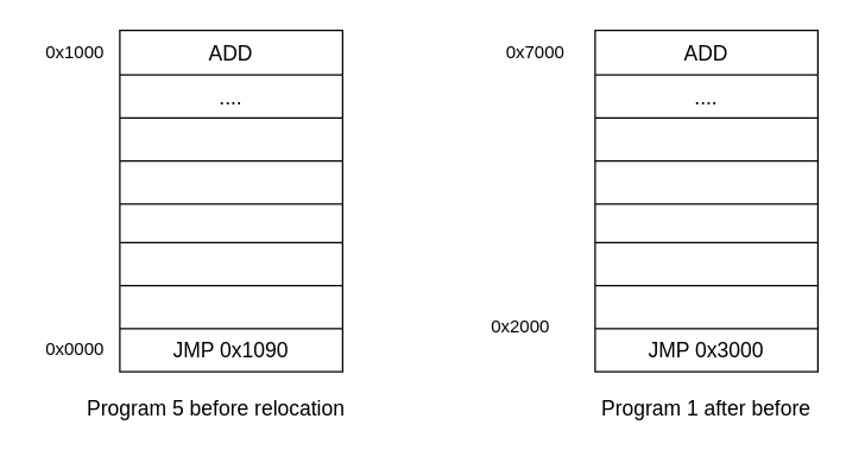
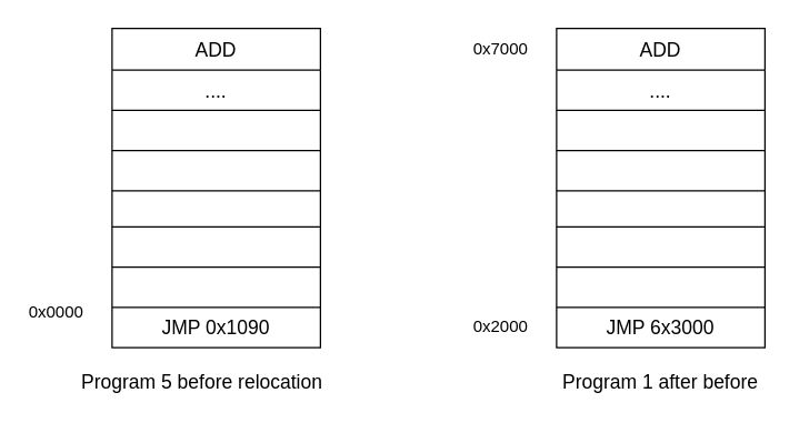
- <mxCell id="4" value="0x1000" style="text;strokeColor=none;align=center;fillColor=none;html=1;verticalAlign=middle;whiteSpace=wrap;rounded=0;" parent="1" vertex="1"><mxGeometry x="20" y="20" width="60" height="30" as="geometry" /></mxCell>
- <mxCell id="3" value="0x2000" style="text;strokeColor=none;align=center;fillColor=none;html=1;verticalAlign=middle;whiteSpace=wrap;rounded=0;" parent="1" vertex="1"><mxGeometry x="320" y="205" width="60" height="30" as="geometry" /></mxCell>
+ <mxCell id="3" value="0x2000" style="text;strokeColor=none;align=center;fillColor=none;html=1;verticalAlign=middle;whiteSpace=wrap;rounded=0;" parent="1" vertex="1"><mxGeometry x="330" y="220" width="60" height="30" as="geometry" /></mxCell>
- <mxCell id="2" value="0x0000" style="text;strokeColor=none;align=center;fillColor=none;html=1;verticalAlign=middle;whiteSpace=wrap;rounded=0;" parent="1" vertex="1"><mxGeometry x="20" y="220" width="60" height="30" as="geometry" /></mxCell>
+ <mxCell id="2" value="0x0000" style="text;strokeColor=none;align=center;fillColor=none;html=1;verticalAlign=middle;whiteSpace=wrap;rounded=0;" parent="1" vertex="1"><mxGeometry x="10" y="210" width="60" height="30" as="geometry" /></mxCell>
- <mxCell id="37" value="JMP 0x3000" style="shape=partialRectangle;html=1;whiteSpace=wrap;connectable=0;strokeColor=inherit;overflow=hidden;fillColor=none;top=0;left=0;bottom=0;right=0;pointerEvents=1;fontSize=14;" parent="36" vertex="1"><mxGeometry width="150" height="29" as="geometry"><mxRectangle width="150" height="29" as="alternateBounds" /></mxGeometry></mxCell>
+ <mxCell id="37" value="JMP 6x3000" style="shape=partialRectangle;html=1;whiteSpace=wrap;connectable=0;strokeColor=inherit;overflow=hidden;fillColor=none;top=0;left=0;bottom=0;right=0;pointerEvents=1;fontSize=14;" parent="36" vertex="1"><mxGeometry width="150" height="29" as="geometry"><mxRectangle width="150" height="29" as="alternateBounds" /></mxGeometry></mxCell>
